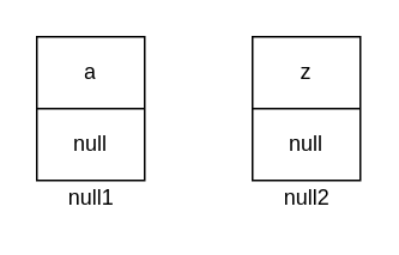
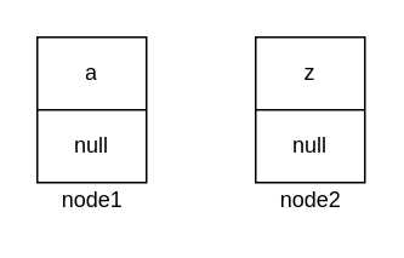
- <mxCell id="12" value="null1" style="text;html=1;align=center;verticalAlign=middle;resizable=0;points=[];autosize=1;strokeColor=none;fillColor=none;" vertex="1" parent="1"><mxGeometry x="25" y="100" width="50" height="20" as="geometry" /></mxCell>
+ <mxCell id="12" value="node1" style="text;html=1;align=center;verticalAlign=middle;resizable=0;points=[];autosize=1;strokeColor=none;fillColor=none;" vertex="1" parent="1"><mxGeometry x="25" y="100" width="50" height="20" as="geometry" /></mxCell>
- <mxCell id="13" value="null2" style="text;html=1;align=center;verticalAlign=middle;resizable=0;points=[];autosize=1;strokeColor=none;fillColor=none;" vertex="1" parent="1"><mxGeometry x="145" y="100" width="50" height="20" as="geometry" /></mxCell>
+ <mxCell id="13" value="node2" style="text;html=1;align=center;verticalAlign=middle;resizable=0;points=[];autosize=1;strokeColor=none;fillColor=none;" vertex="1" parent="1"><mxGeometry x="145" y="100" width="50" height="20" as="geometry" /></mxCell>
